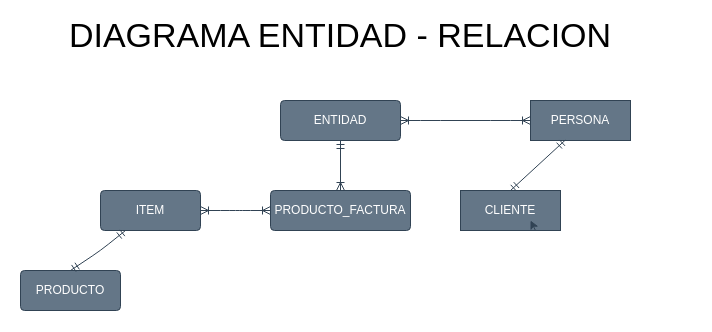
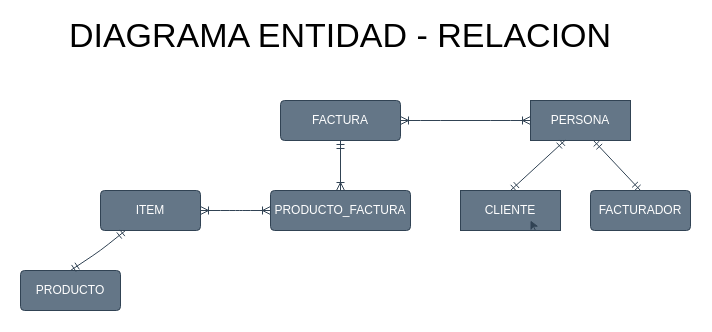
- <mxCell id="4" value="ENTIDAD" style="rounded=1;arcSize=10;whiteSpace=wrap;html=1;align=center;fillColor=#647687;strokeColor=#314354;fontColor=#ffffff;" parent="1" vertex="1"><mxGeometry x="280" y="100" width="120" height="40" as="geometry" /></mxCell>
+ <mxCell id="4" value="FACTURA" style="rounded=1;arcSize=10;whiteSpace=wrap;html=1;align=center;fillColor=#647687;strokeColor=#314354;fontColor=#ffffff;" parent="1" vertex="1"><mxGeometry x="280" y="100" width="120" height="40" as="geometry" /></mxCell>
+ <mxCell id="13" value="" style="fontSize=12;html=1;endArrow=ERmandOne;startArrow=ERmandOne;exitX=0.5;exitY=0;exitDx=0;exitDy=0;entryX=0.633;entryY=1.008;entryDx=0;entryDy=0;entryPerimeter=0;fillColor=#647687;strokeColor=#314354;" parent="1" source="8" target="10" edge="1"><mxGeometry width="100" height="100" relative="1" as="geometry"><mxPoint x="540" y="250" as="sourcePoint" /><mxPoint x="580" y="140" as="targetPoint" /></mxGeometry></mxCell>
+ <mxCell id="8" value="FACTURADOR" style="rounded=1;arcSize=10;whiteSpace=wrap;html=1;align=center;fillColor=#647687;strokeColor=#314354;fontColor=#ffffff;" parent="1" vertex="1"><mxGeometry x="590" y="190" width="100" height="40" as="geometry" /></mxCell>
